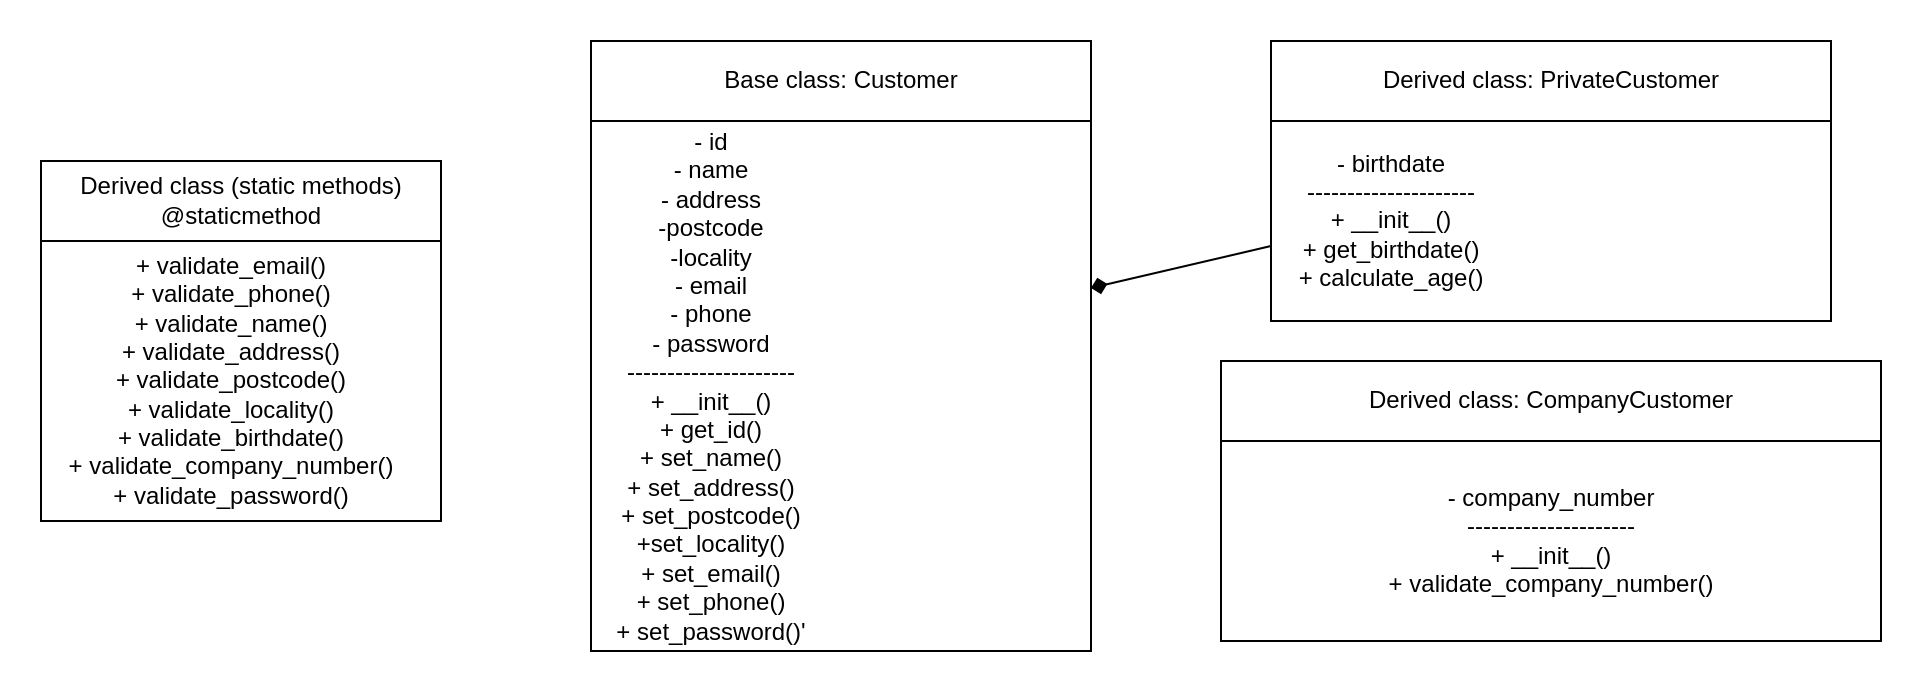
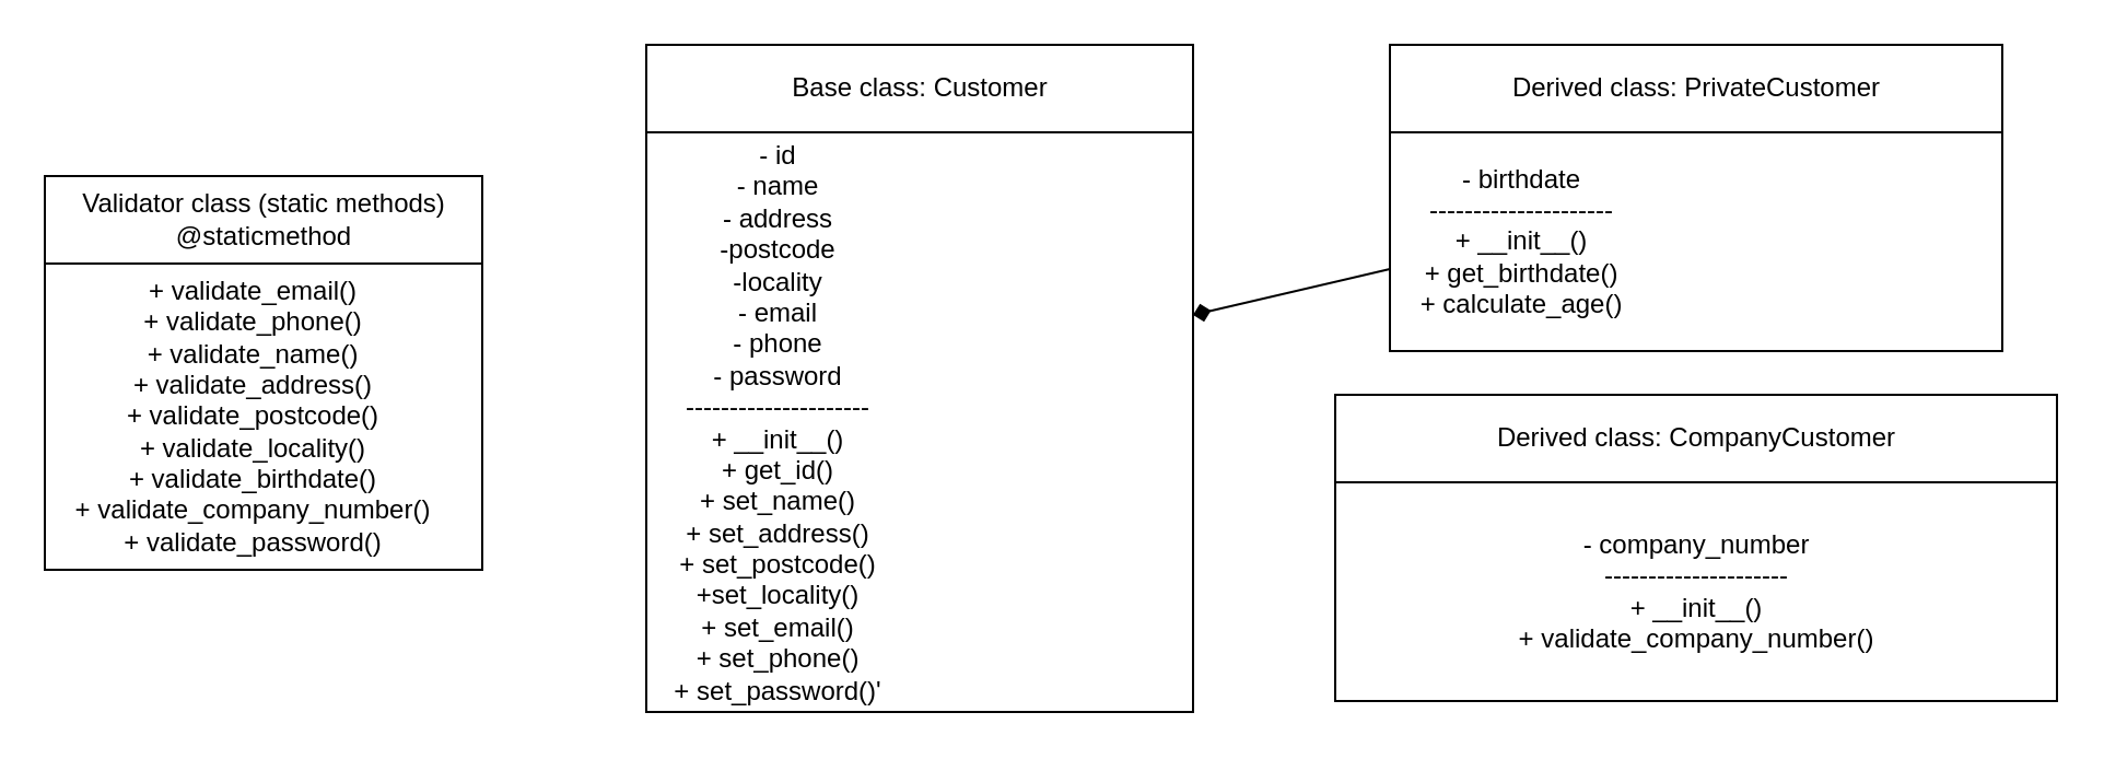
- <mxCell id="2" value="Derived class (static methods)&lt;div&gt;@staticmethod&lt;/div&gt;" style="shape=swimlane;childLayout=stackLayout;html=1;" parent="1" vertex="1"><mxGeometry x="20" y="80" width="200" height="180" as="geometry" /></mxCell>
+ <mxCell id="2" value="Validator class (static methods)&lt;div&gt;@staticmethod&lt;/div&gt;" style="shape=swimlane;childLayout=stackLayout;html=1;" parent="1" vertex="1"><mxGeometry x="20" y="80" width="200" height="180" as="geometry" /></mxCell>
